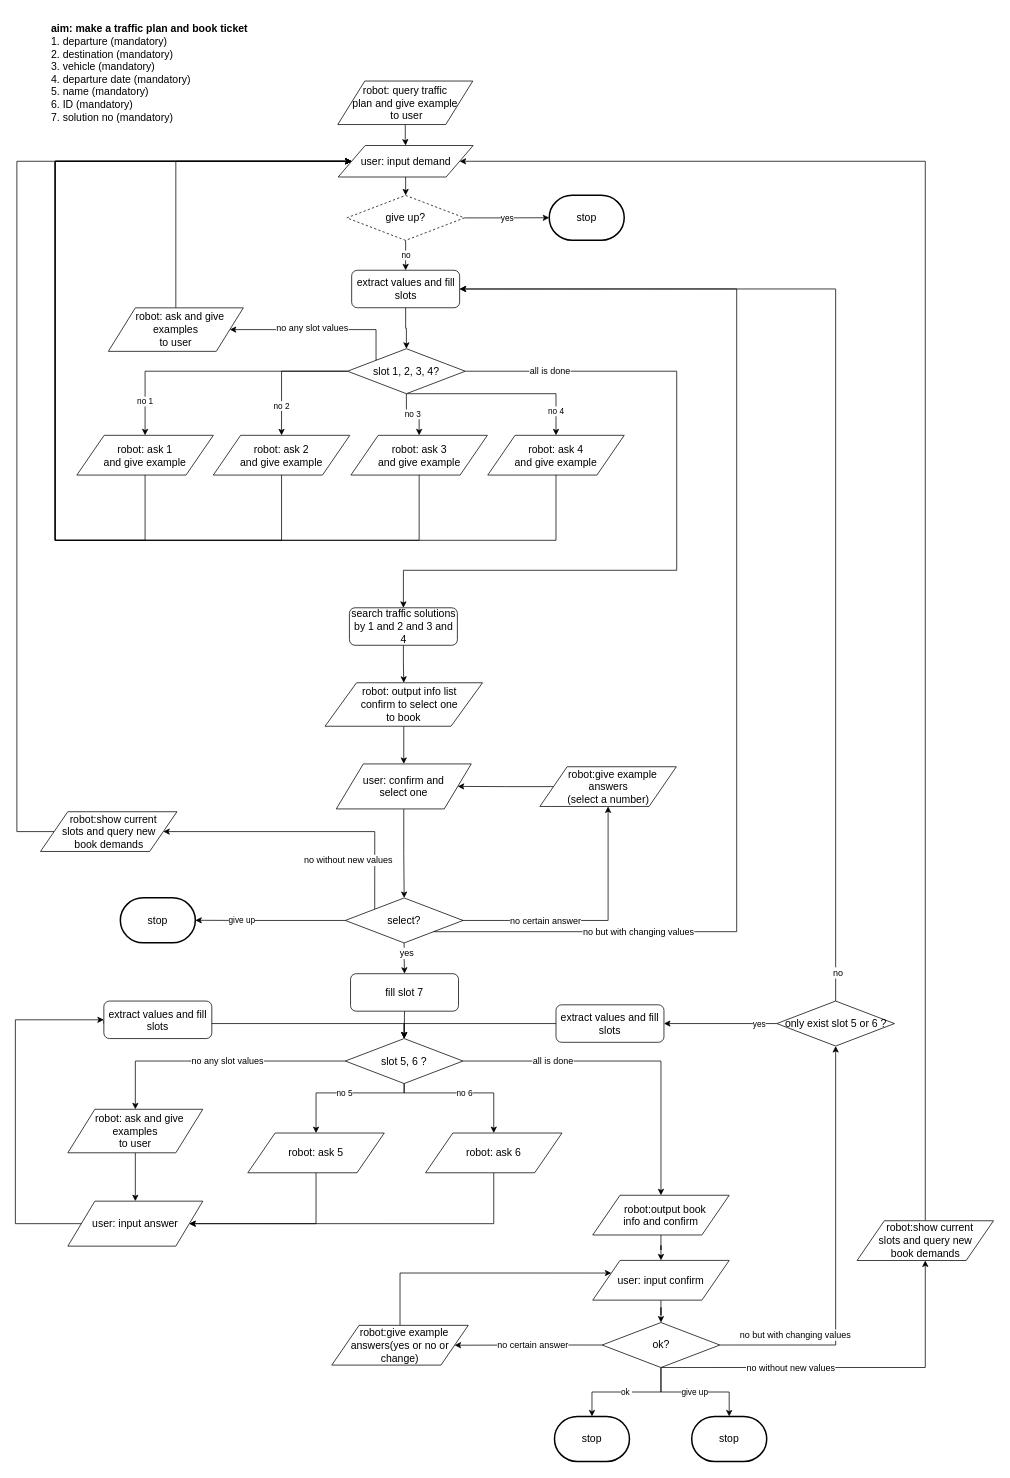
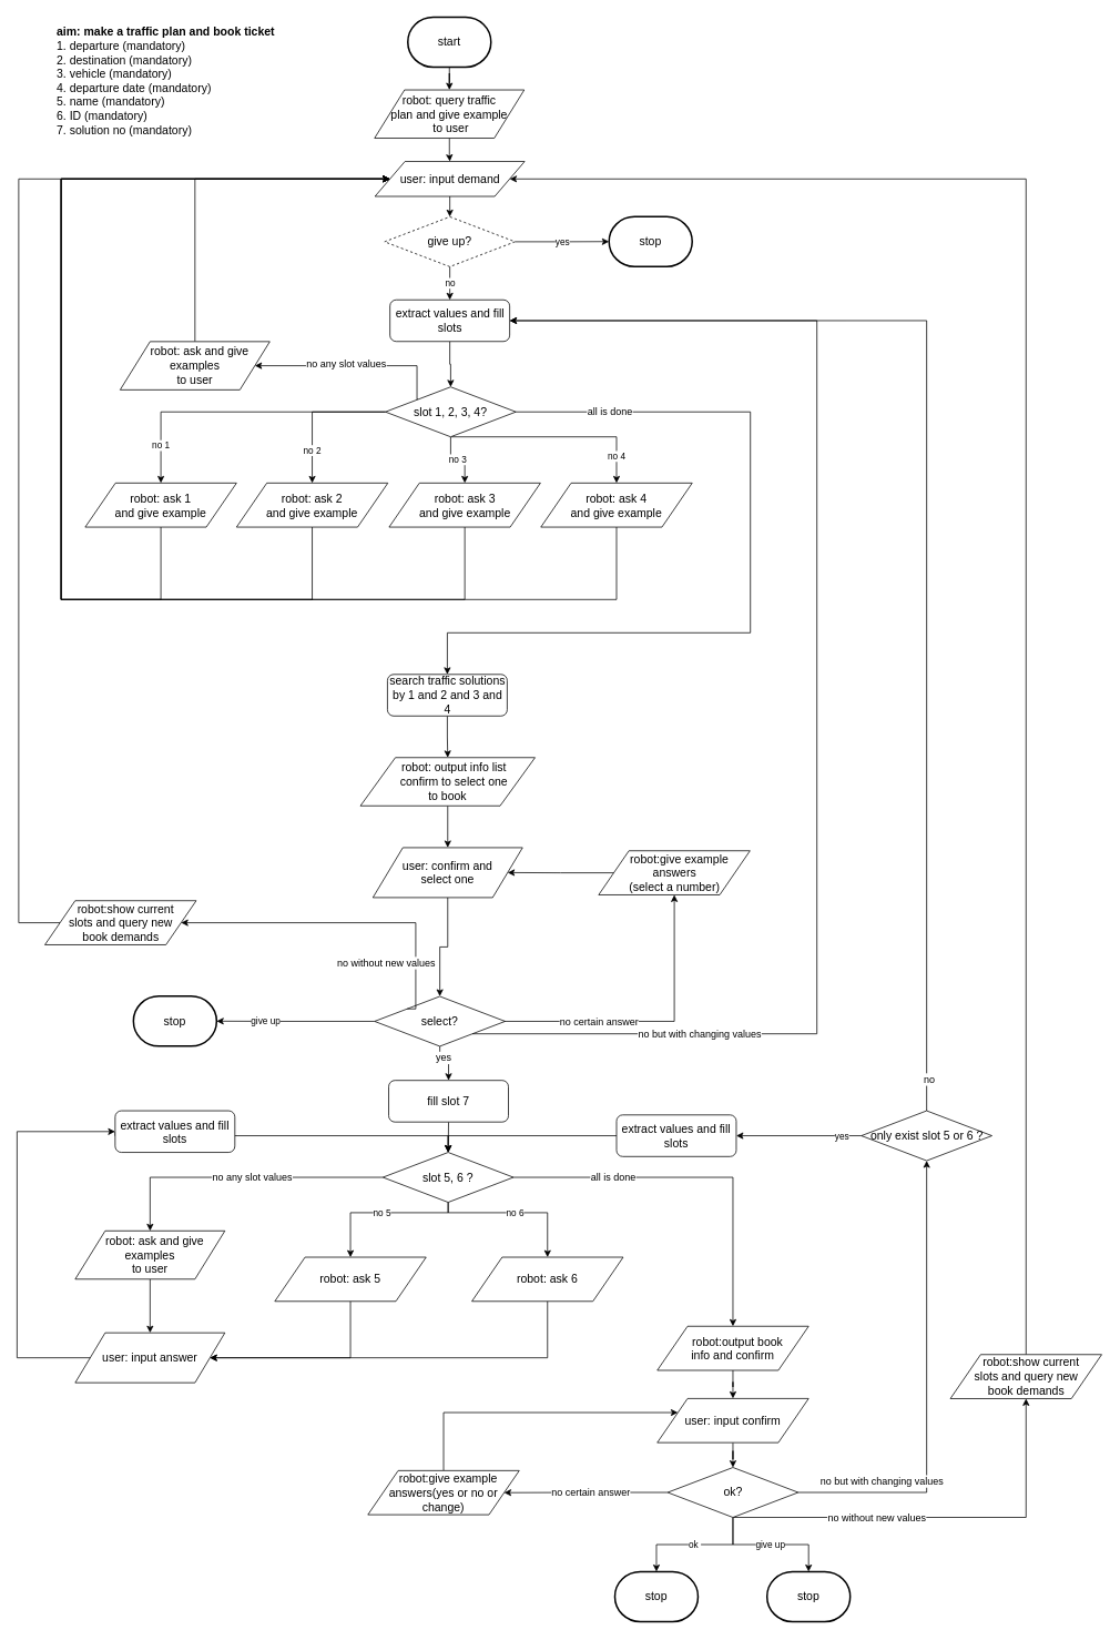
+ <mxCell id="3" value="&lt;span style=&quot;font-size: 14px&quot;&gt;start&lt;/span&gt;" style="strokeWidth=2;html=1;shape=mxgraph.flowchart.terminator;whiteSpace=wrap;" parent="1" vertex="1"><mxGeometry x="490" y="20.019" width="100" height="60" as="geometry" /></mxCell>
+ <mxCell id="2" value="" style="edgeStyle=orthogonalEdgeStyle;rounded=0;orthogonalLoop=1;jettySize=auto;html=1;" parent="1" source="3" target="6" edge="1"><mxGeometry relative="1" as="geometry" /></mxCell>
- <mxCell id="33" value="&lt;font style=&quot;font-size: 14px&quot;&gt;select?&lt;br&gt;&lt;/font&gt;" style="rhombus;whiteSpace=wrap;html=1;" parent="1" vertex="1"><mxGeometry x="460" y="1197" width="157" height="60" as="geometry" /></mxCell>
+ <mxCell id="33" value="&lt;font style=&quot;font-size: 14px&quot;&gt;select?&lt;br&gt;&lt;/font&gt;" style="rhombus;whiteSpace=wrap;html=1;" parent="1" vertex="1"><mxGeometry x="450" y="1197" width="157" height="60" as="geometry" /></mxCell>
